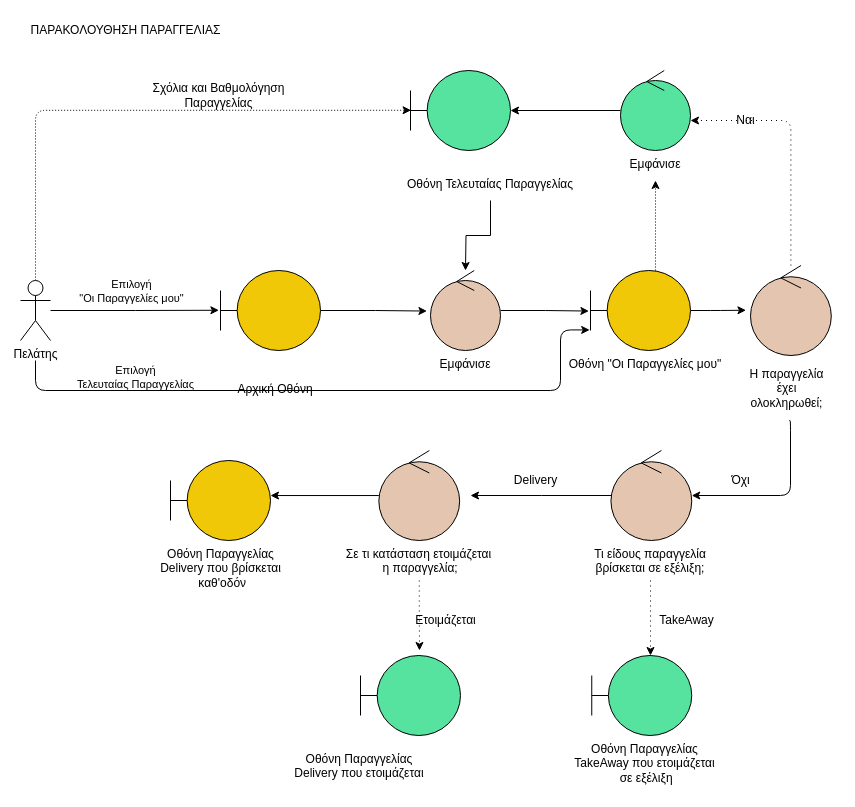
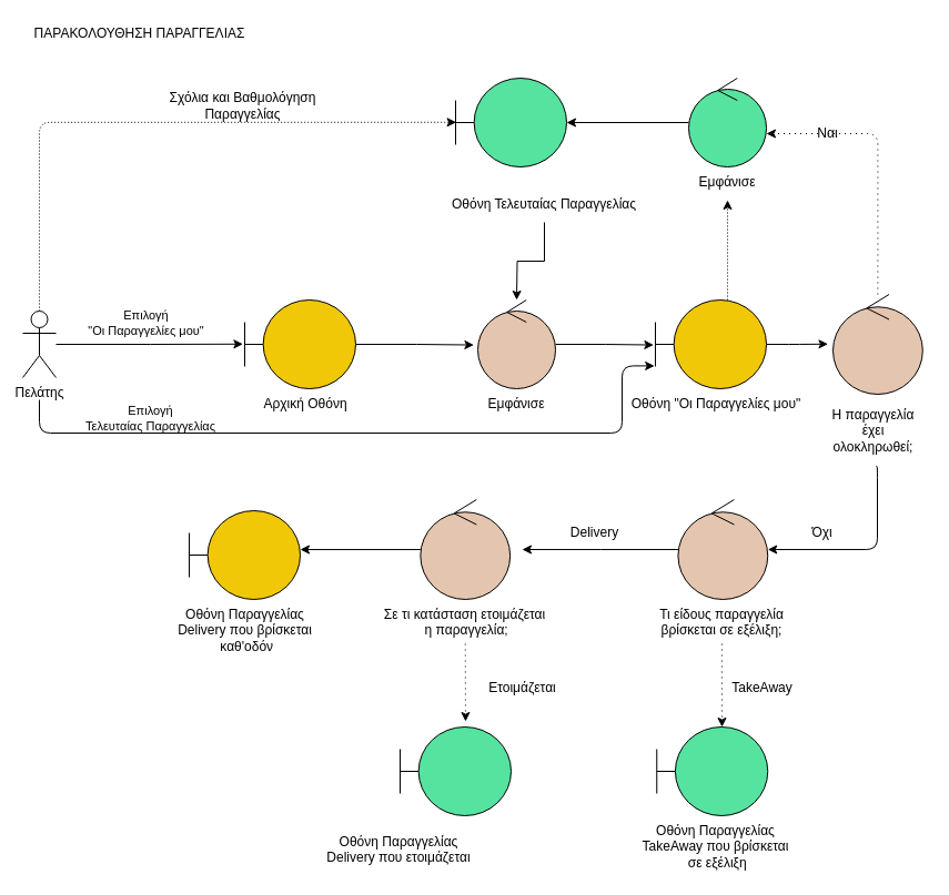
- <mxCell id="35" value="&lt;meta charset=&quot;utf-8&quot;&gt;&lt;span style=&quot;font-family: helvetica; font-size: 12px; font-style: normal; font-weight: 400; letter-spacing: normal; text-indent: 0px; text-transform: none; word-spacing: 0px; display: inline; float: none;&quot;&gt;Αρχική Οθόνη&lt;/span&gt;" style="text;whiteSpace=wrap;html=1;align=center;fontColor=default;labelBackgroundColor=none;" parent="1" vertex="1"><mxGeometry x="220" y="375" width="110" height="30" as="geometry" /></mxCell>
+ <mxCell id="35" value="&lt;meta charset=&quot;utf-8&quot;&gt;&lt;span style=&quot;font-family: helvetica; font-size: 12px; font-style: normal; font-weight: 400; letter-spacing: normal; text-indent: 0px; text-transform: none; word-spacing: 0px; display: inline; float: none;&quot;&gt;Αρχική Οθόνη&lt;/span&gt;" style="text;whiteSpace=wrap;html=1;align=center;fontColor=default;labelBackgroundColor=none;" parent="1" vertex="1"><mxGeometry x="220" y="350" width="110" height="30" as="geometry" /></mxCell>
- <mxCell id="31" value="Ετοιμάζεται" style="text;html=1;align=center;verticalAlign=middle;resizable=0;points=[];autosize=1;strokeColor=none;fillColor=none;fontColor=#000000;" parent="1" vertex="1"><mxGeometry x="405" y="610" width="80" height="20" as="geometry" /></mxCell>
+ <mxCell id="31" value="Ετοιμάζεται" style="text;html=1;align=center;verticalAlign=middle;resizable=0;points=[];autosize=1;strokeColor=none;fillColor=none;fontColor=#000000;" parent="1" vertex="1"><mxGeometry x="430" y="610" width="80" height="20" as="geometry" /></mxCell>
- <mxCell id="42" value="&lt;span style=&quot;color: rgb(0, 0, 0); font-family: helvetica; font-size: 12px; font-style: normal; font-weight: 400; letter-spacing: normal; text-indent: 0px; text-transform: none; word-spacing: 0px; display: inline; float: none;&quot;&gt;Οθόνη Παραγγελίας&lt;/span&gt;&lt;br style=&quot;color: rgb(0, 0, 0); font-family: helvetica; font-size: 12px; font-style: normal; font-weight: 400; letter-spacing: normal; text-indent: 0px; text-transform: none; word-spacing: 0px;&quot;&gt;&lt;span style=&quot;color: rgb(0, 0, 0); font-family: helvetica; font-size: 12px; font-style: normal; font-weight: 400; letter-spacing: normal; text-indent: 0px; text-transform: none; word-spacing: 0px; display: inline; float: none;&quot;&gt;TakeAway που ετοιμάζεται&lt;br&gt;&amp;nbsp;σε εξέλιξη&lt;/span&gt;" style="text;whiteSpace=wrap;html=1;fontColor=default;align=center;labelBackgroundColor=none;" parent="1" vertex="1"><mxGeometry x="553.25" y="735" width="183" height="40" as="geometry" /></mxCell>
+ <mxCell id="42" value="&lt;span style=&quot;color: rgb(0, 0, 0); font-family: helvetica; font-size: 12px; font-style: normal; font-weight: 400; letter-spacing: normal; text-indent: 0px; text-transform: none; word-spacing: 0px; display: inline; float: none;&quot;&gt;Οθόνη Παραγγελίας&lt;/span&gt;&lt;br style=&quot;color: rgb(0, 0, 0); font-family: helvetica; font-size: 12px; font-style: normal; font-weight: 400; letter-spacing: normal; text-indent: 0px; text-transform: none; word-spacing: 0px;&quot;&gt;&lt;span style=&quot;color: rgb(0, 0, 0); font-family: helvetica; font-size: 12px; font-style: normal; font-weight: 400; letter-spacing: normal; text-indent: 0px; text-transform: none; word-spacing: 0px; display: inline; float: none;&quot;&gt;TakeAway που βρίσκεται&lt;br&gt;&amp;nbsp;σε εξέλιξη&lt;/span&gt;" style="text;whiteSpace=wrap;html=1;fontColor=default;align=center;labelBackgroundColor=none;" parent="1" vertex="1"><mxGeometry x="553.25" y="735" width="183" height="40" as="geometry" /></mxCell>
